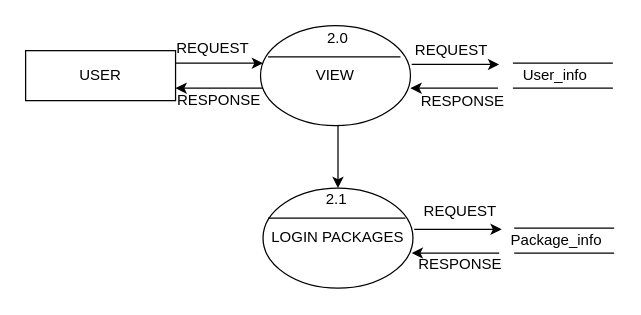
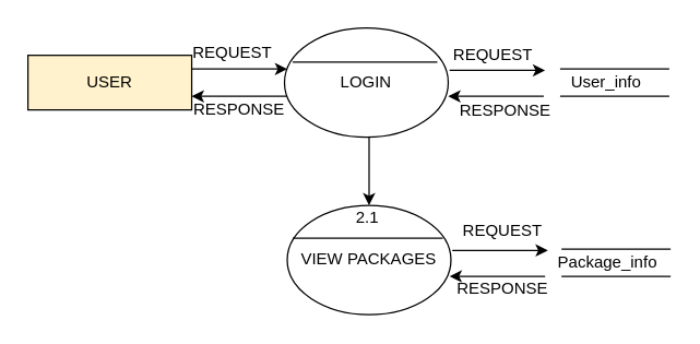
- <mxCell id="27" value="2.0" style="text;html=1;strokeColor=none;fillColor=none;align=center;verticalAlign=middle;whiteSpace=wrap;rounded=0;" parent="1" vertex="1"><mxGeometry x="250" y="20" width="40" height="20" as="geometry" /></mxCell>
- <mxCell id="2" value="USER" style="rounded=0;whiteSpace=wrap;html=1;" parent="1" vertex="1"><mxGeometry x="20" y="40" width="120" height="40" as="geometry" /></mxCell>
+ <mxCell id="2" value="USER" style="rounded=0;whiteSpace=wrap;html=1;fillColor=#fff2cc;" parent="1" vertex="1"><mxGeometry x="20" y="40" width="120" height="40" as="geometry" /></mxCell>
- <mxCell id="25" value="VIEW" style="ellipse;whiteSpace=wrap;html=1;" parent="1" vertex="1"><mxGeometry x="208" y="20" width="120" height="80" as="geometry" /></mxCell>
+ <mxCell id="25" value="LOGIN" style="ellipse;whiteSpace=wrap;html=1;" parent="1" vertex="1"><mxGeometry x="208" y="20" width="120" height="80" as="geometry" /></mxCell>
- <mxCell id="6" value="LOGIN PACKAGES" style="ellipse;whiteSpace=wrap;html=1;" parent="1" vertex="1"><mxGeometry x="210" y="150" width="120" height="80" as="geometry" /></mxCell>
+ <mxCell id="6" value="VIEW PACKAGES" style="ellipse;whiteSpace=wrap;html=1;" parent="1" vertex="1"><mxGeometry x="210" y="150" width="120" height="80" as="geometry" /></mxCell>
